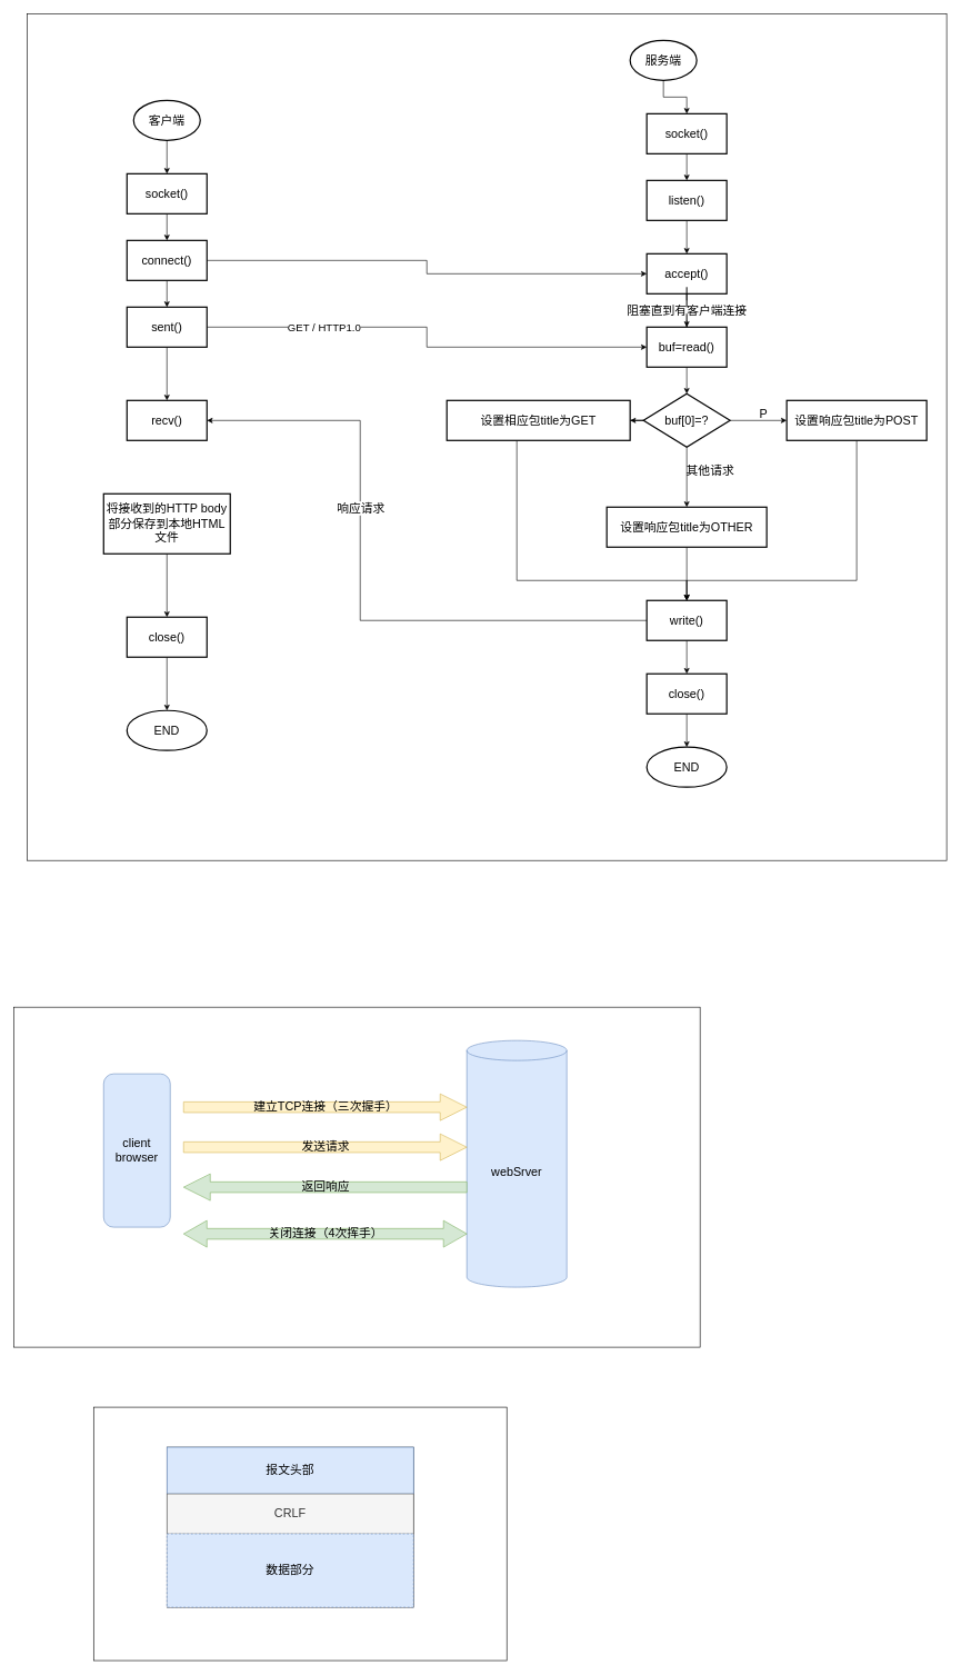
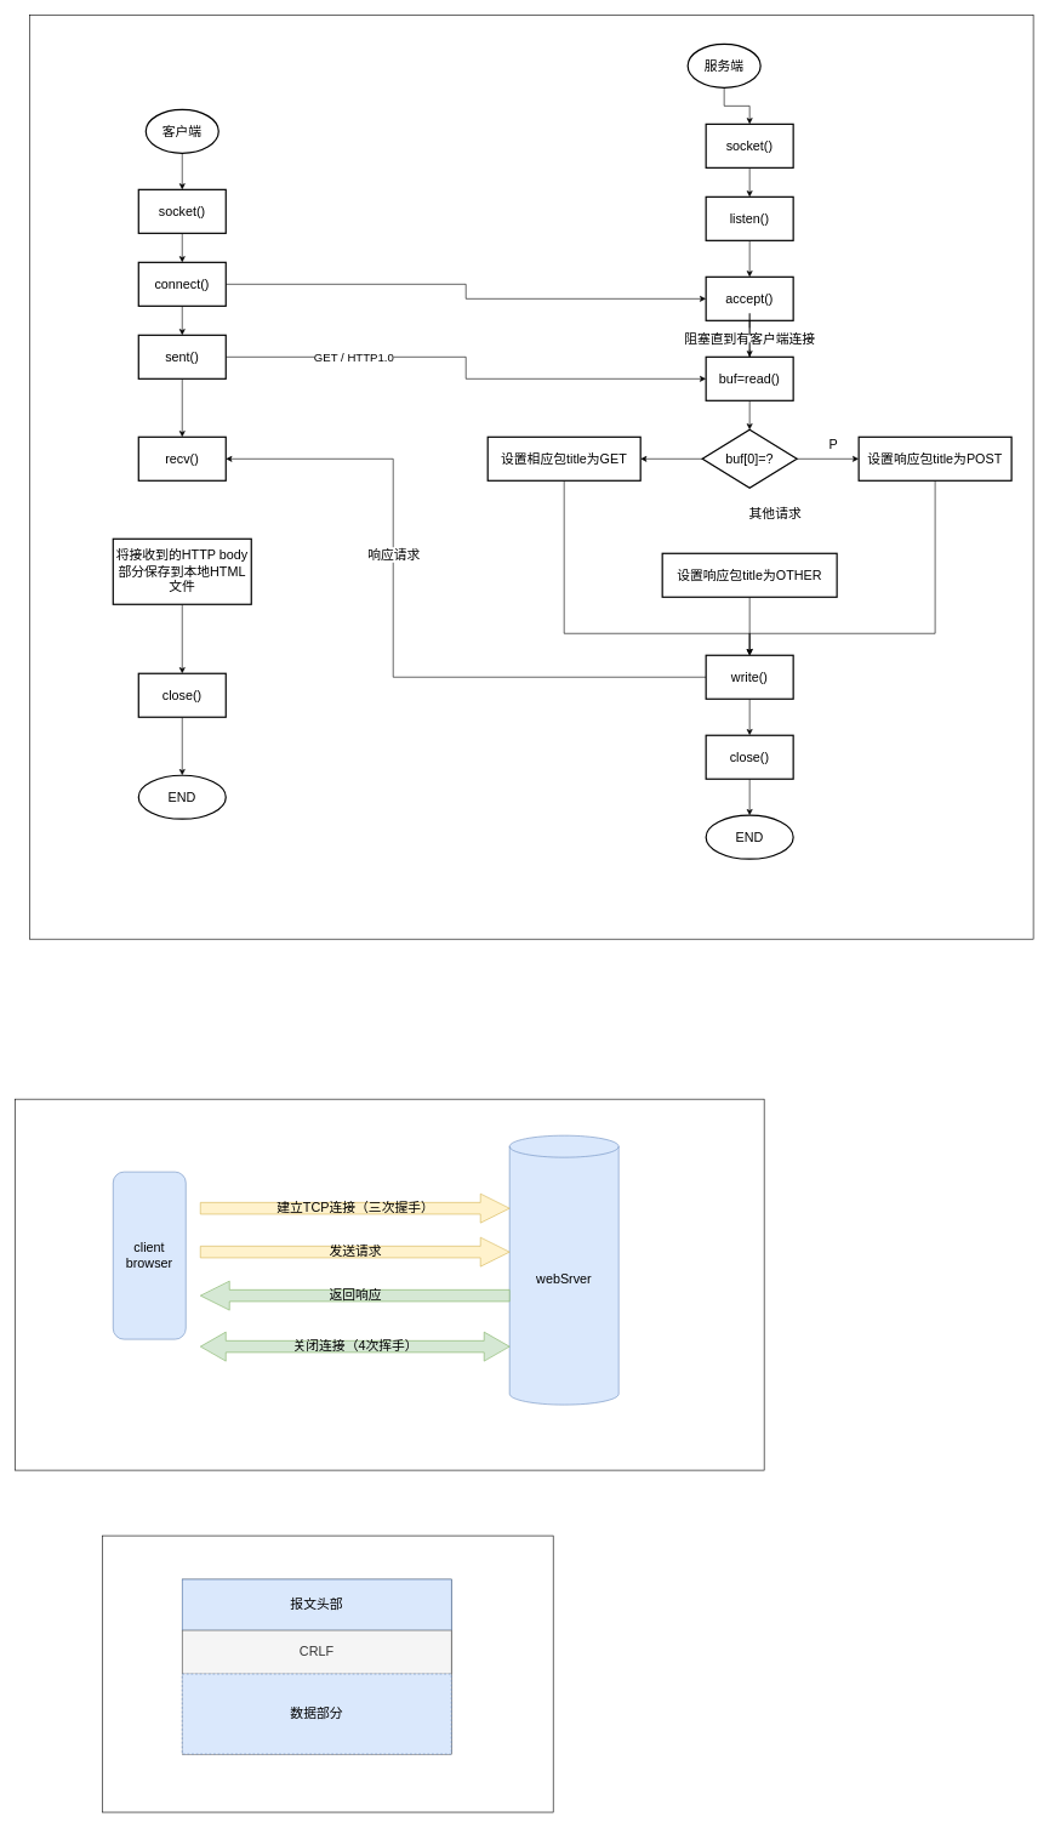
- <mxCell id="27" value="P" style="text;html=1;align=center;verticalAlign=middle;resizable=0;points=[];autosize=1;strokeColor=none;fillColor=none;fontSize=18;" parent="1" vertex="1"><mxGeometry x="1130" y="605" width="30" height="30" as="geometry" /></mxCell>
+ <mxCell id="27" value="P" style="text;html=1;align=center;verticalAlign=middle;resizable=0;points=[];autosize=1;strokeColor=none;fillColor=none;fontSize=18;" parent="1" vertex="1"><mxGeometry x="1130" y="595" width="30" height="30" as="geometry" /></mxCell>
- <mxCell id="24" value="&lt;font style=&quot;font-size: 18px&quot;&gt;设置相应包title为GET&lt;/font&gt;" style="whiteSpace=wrap;html=1;strokeWidth=2;" parent="1" vertex="1"><mxGeometry x="670" y="600" width="275" height="60" as="geometry" /></mxCell>
+ <mxCell id="24" value="&lt;font style=&quot;font-size: 18px&quot;&gt;设置相应包title为GET&lt;/font&gt;" style="whiteSpace=wrap;html=1;strokeWidth=2;" parent="1" vertex="1"><mxGeometry x="670" y="600" width="210" height="60" as="geometry" /></mxCell>
- <mxCell id="21" value="" style="edgeStyle=orthogonalEdgeStyle;rounded=0;orthogonalLoop=1;jettySize=auto;html=1;fontSize=18;" parent="1" source="22" target="29" edge="1"><mxGeometry relative="1" as="geometry" /></mxCell>
